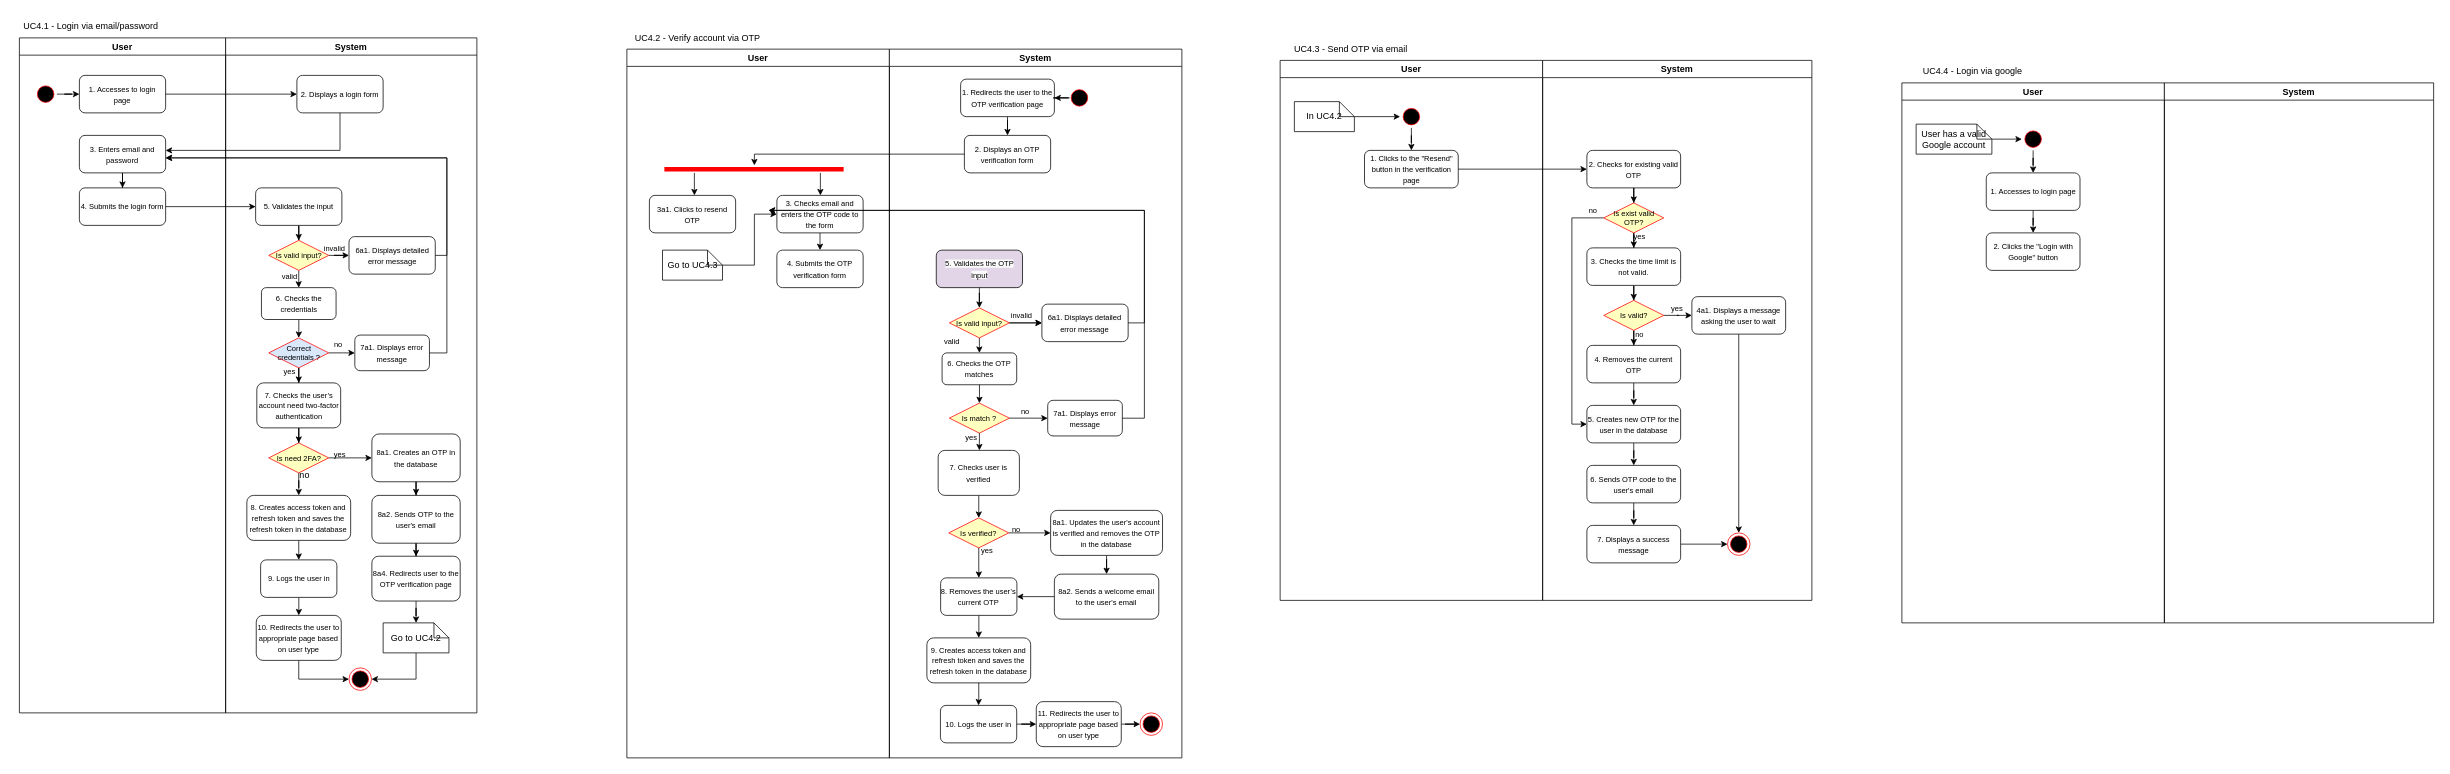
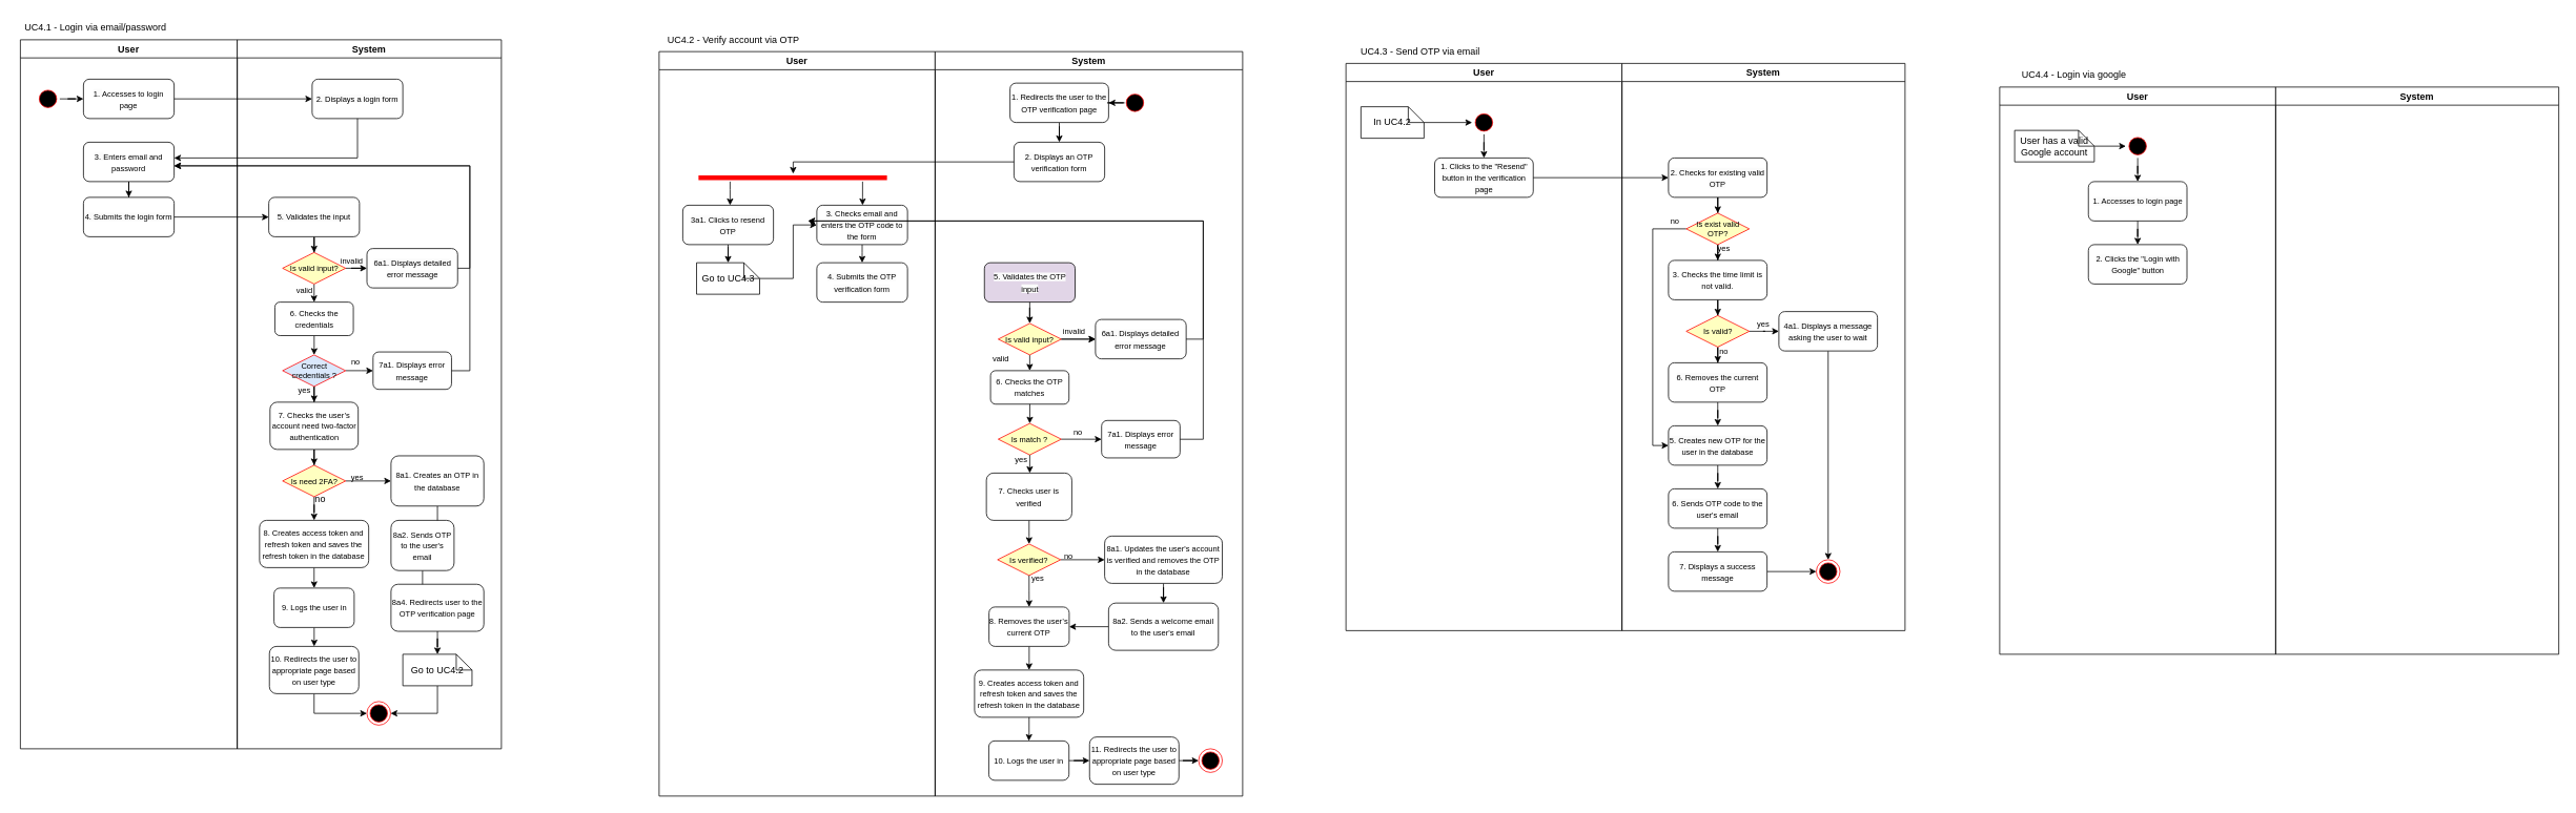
+ <mxCell id="61" value="" style="edgeStyle=orthogonalEdgeStyle;rounded=0;orthogonalLoop=1;jettySize=auto;html=1;" parent="55" source="62" target="65" edge="1"><mxGeometry relative="1" as="geometry" /></mxCell>
- <mxCell id="131" value="&lt;font style=&quot;font-size: 10px;&quot;&gt;&lt;span style=&quot;color: rgb(0, 0, 0); font-family: Helvetica; font-style: normal; font-variant-ligatures: normal; font-variant-caps: normal; font-weight: 400; letter-spacing: normal; orphans: 2; text-align: center; text-indent: 0px; text-transform: none; widows: 2; word-spacing: 0px; -webkit-text-stroke-width: 0px; background-color: rgb(251, 251, 251); text-decoration-thickness: initial; text-decoration-style: initial; text-decoration-color: initial; float: none; display: inline !important;&quot;&gt;4. Removes the current OTP&lt;/span&gt;&lt;/font&gt;" style="rounded=1;whiteSpace=wrap;html=1;verticalAlign=middle;" parent="119" vertex="1"><mxGeometry x="59" y="380" width="125" height="50" as="geometry" /></mxCell>
+ <mxCell id="131" value="&lt;font style=&quot;font-size: 10px;&quot;&gt;&lt;span style=&quot;color: rgb(0, 0, 0); font-family: Helvetica; font-style: normal; font-variant-ligatures: normal; font-variant-caps: normal; font-weight: 400; letter-spacing: normal; orphans: 2; text-align: center; text-indent: 0px; text-transform: none; widows: 2; word-spacing: 0px; -webkit-text-stroke-width: 0px; background-color: rgb(251, 251, 251); text-decoration-thickness: initial; text-decoration-style: initial; text-decoration-color: initial; float: none; display: inline !important;&quot;&gt;6. Removes the current OTP&lt;/span&gt;&lt;/font&gt;" style="rounded=1;whiteSpace=wrap;html=1;verticalAlign=middle;" parent="119" vertex="1"><mxGeometry x="59" y="380" width="125" height="50" as="geometry" /></mxCell>
- <mxCell id="45" value="&lt;font style=&quot;font-size: 10px;&quot;&gt;&lt;font style=&quot;font-size: 10px;&quot;&gt;8a2. Sends OTP to the user's email&lt;/font&gt;&lt;/font&gt;" style="rounded=1;whiteSpace=wrap;html=1;verticalAlign=middle;" parent="9" vertex="1"><mxGeometry x="195" y="610" width="117.75" height="63.75" as="geometry" /></mxCell>
+ <mxCell id="45" value="&lt;font style=&quot;font-size: 10px;&quot;&gt;&lt;font style=&quot;font-size: 10px;&quot;&gt;8a2. Sends OTP to the user's email&lt;/font&gt;&lt;/font&gt;" style="rounded=1;whiteSpace=wrap;html=1;verticalAlign=middle;" parent="9" vertex="1"><mxGeometry x="195" y="610" width="80" height="63.75" as="geometry" /></mxCell>
